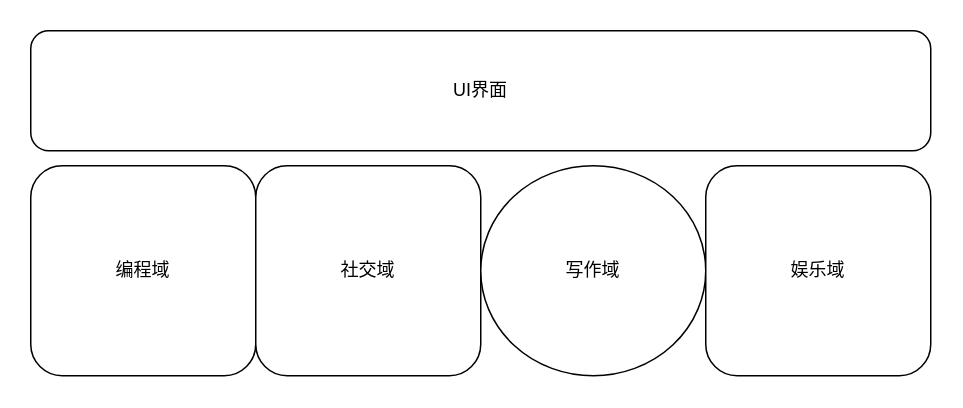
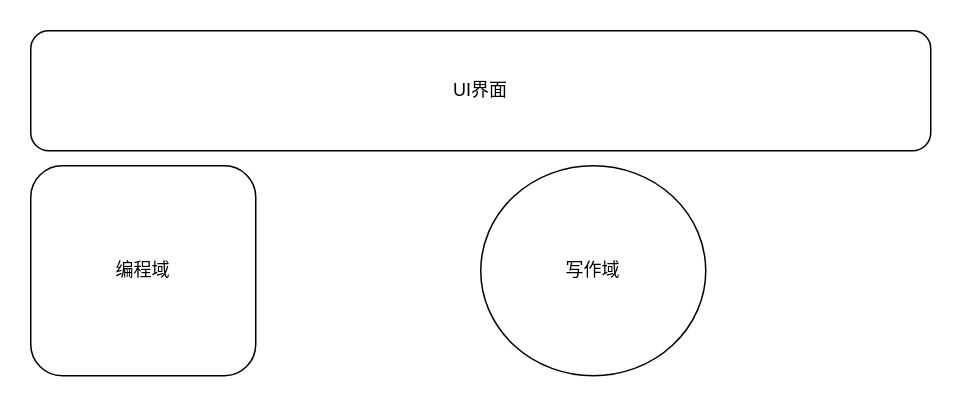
- <mxCell id="4" value="社交域" style="rounded=1;whiteSpace=wrap;html=1;" vertex="1" parent="1"><mxGeometry x="170" y="110" width="150" height="140" as="geometry" /></mxCell>
- <mxCell id="6" value="娱乐域" style="rounded=1;whiteSpace=wrap;html=1;" vertex="1" parent="1"><mxGeometry x="470" y="110" width="150" height="140" as="geometry" /></mxCell>
